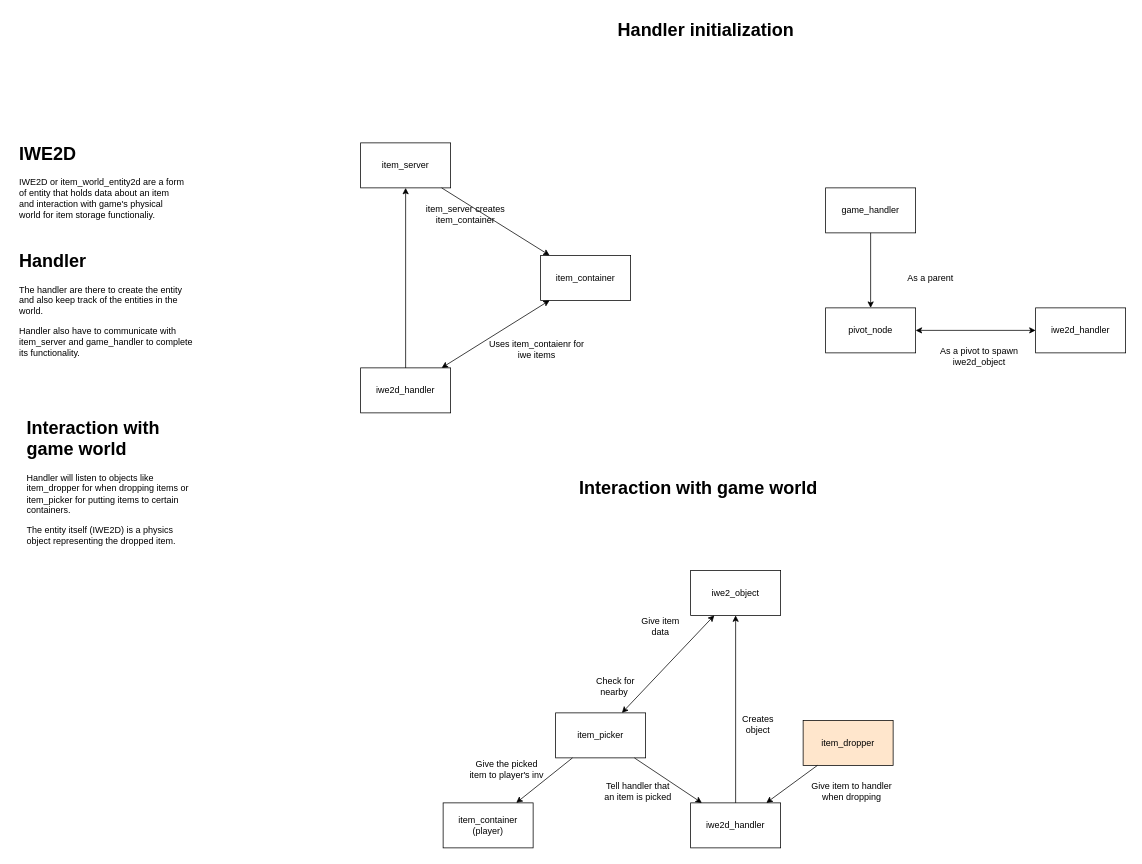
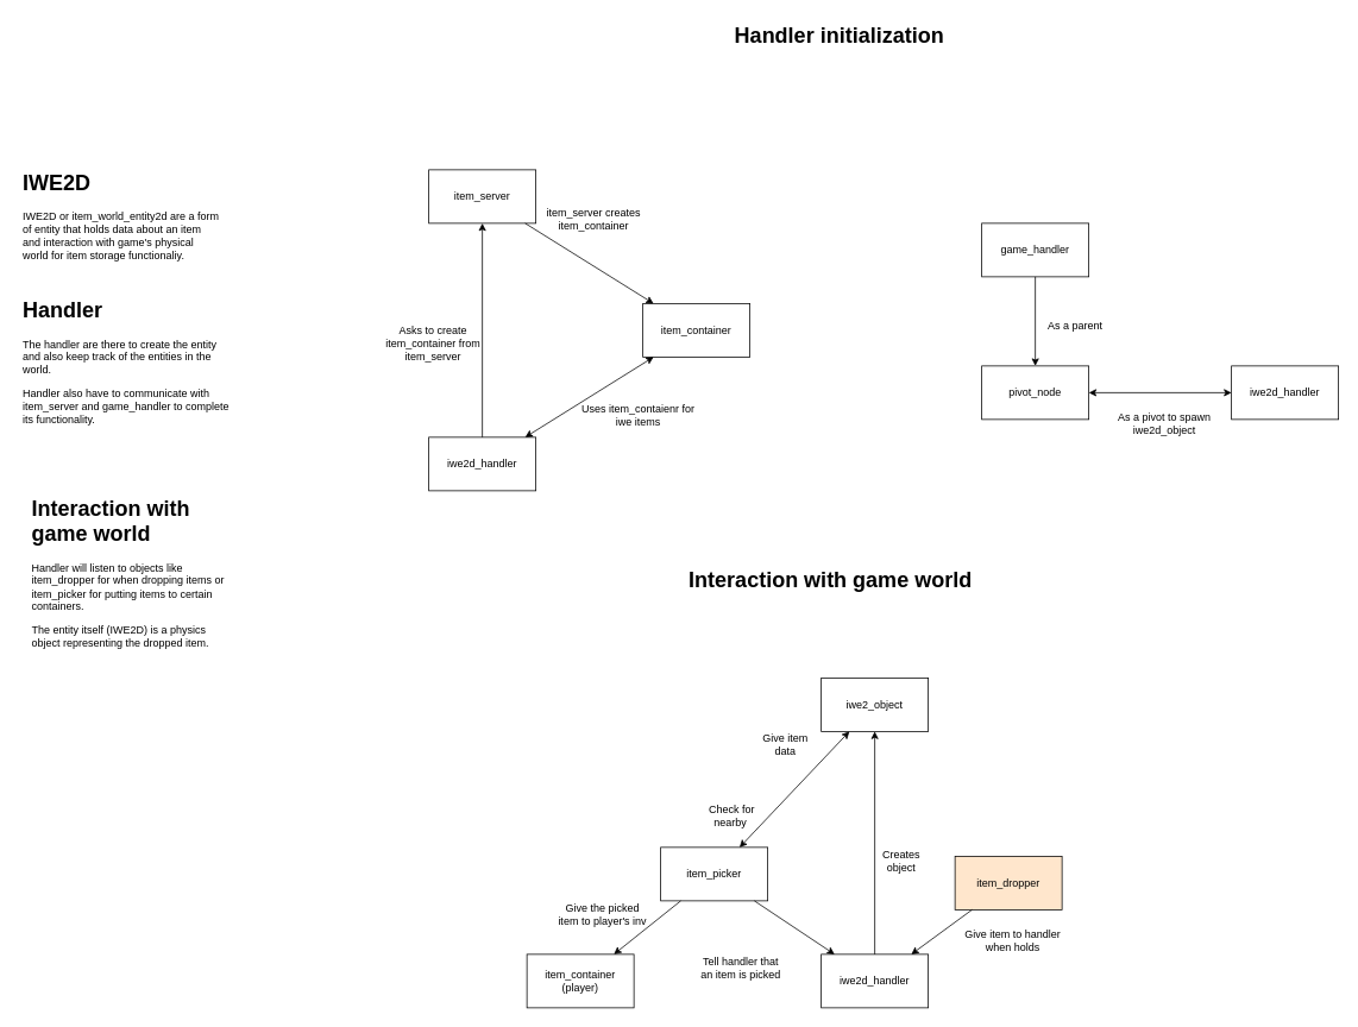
- <mxCell id="17" value="item_server creates item_container" style="text;html=1;strokeColor=none;fillColor=none;align=center;verticalAlign=middle;whiteSpace=wrap;rounded=0;" vertex="1" parent="1"><mxGeometry x="565" y="270" width="110" height="30" as="geometry" /></mxCell>
+ <mxCell id="17" value="item_server creates item_container" style="text;html=1;strokeColor=none;fillColor=none;align=center;verticalAlign=middle;whiteSpace=wrap;rounded=0;" vertex="1" parent="1"><mxGeometry x="610" y="230" width="110" height="30" as="geometry" /></mxCell>
- <mxCell id="19" value="As a parent" style="text;html=1;strokeColor=none;fillColor=none;align=center;verticalAlign=middle;whiteSpace=wrap;rounded=0;" vertex="1" parent="1"><mxGeometry x="1205" y="355" width="70" height="30" as="geometry" /></mxCell>
+ <mxCell id="19" value="As a parent" style="text;html=1;strokeColor=none;fillColor=none;align=center;verticalAlign=middle;whiteSpace=wrap;rounded=0;" vertex="1" parent="1"><mxGeometry x="1170" y="350" width="70" height="30" as="geometry" /></mxCell>
+ <mxCell id="14" value="Asks to create item_container from item_server" style="text;html=1;strokeColor=none;fillColor=none;align=center;verticalAlign=middle;whiteSpace=wrap;rounded=0;" vertex="1" parent="1"><mxGeometry x="430" y="370" width="110" height="30" as="geometry" /></mxCell>
- <mxCell id="31" value="Tell handler that an item is picked" style="text;html=1;strokeColor=none;fillColor=none;align=center;verticalAlign=middle;whiteSpace=wrap;rounded=0;" vertex="1" parent="1"><mxGeometry x="800" y="1040" width="100" height="30" as="geometry" /></mxCell>
+ <mxCell id="31" value="Tell handler that an item is picked" style="text;html=1;strokeColor=none;fillColor=none;align=center;verticalAlign=middle;whiteSpace=wrap;rounded=0;" vertex="1" parent="1"><mxGeometry x="780" y="1070" width="100" height="30" as="geometry" /></mxCell>
- <mxCell id="26" value="Give item to handler when dropping" style="text;html=1;strokeColor=none;fillColor=none;align=center;verticalAlign=middle;whiteSpace=wrap;rounded=0;" vertex="1" parent="1"><mxGeometry x="1070" y="1040" width="130" height="30" as="geometry" /></mxCell>
+ <mxCell id="26" value="Give item to handler when holds" style="text;html=1;strokeColor=none;fillColor=none;align=center;verticalAlign=middle;whiteSpace=wrap;rounded=0;" vertex="1" parent="1"><mxGeometry x="1070" y="1040" width="130" height="30" as="geometry" /></mxCell>
